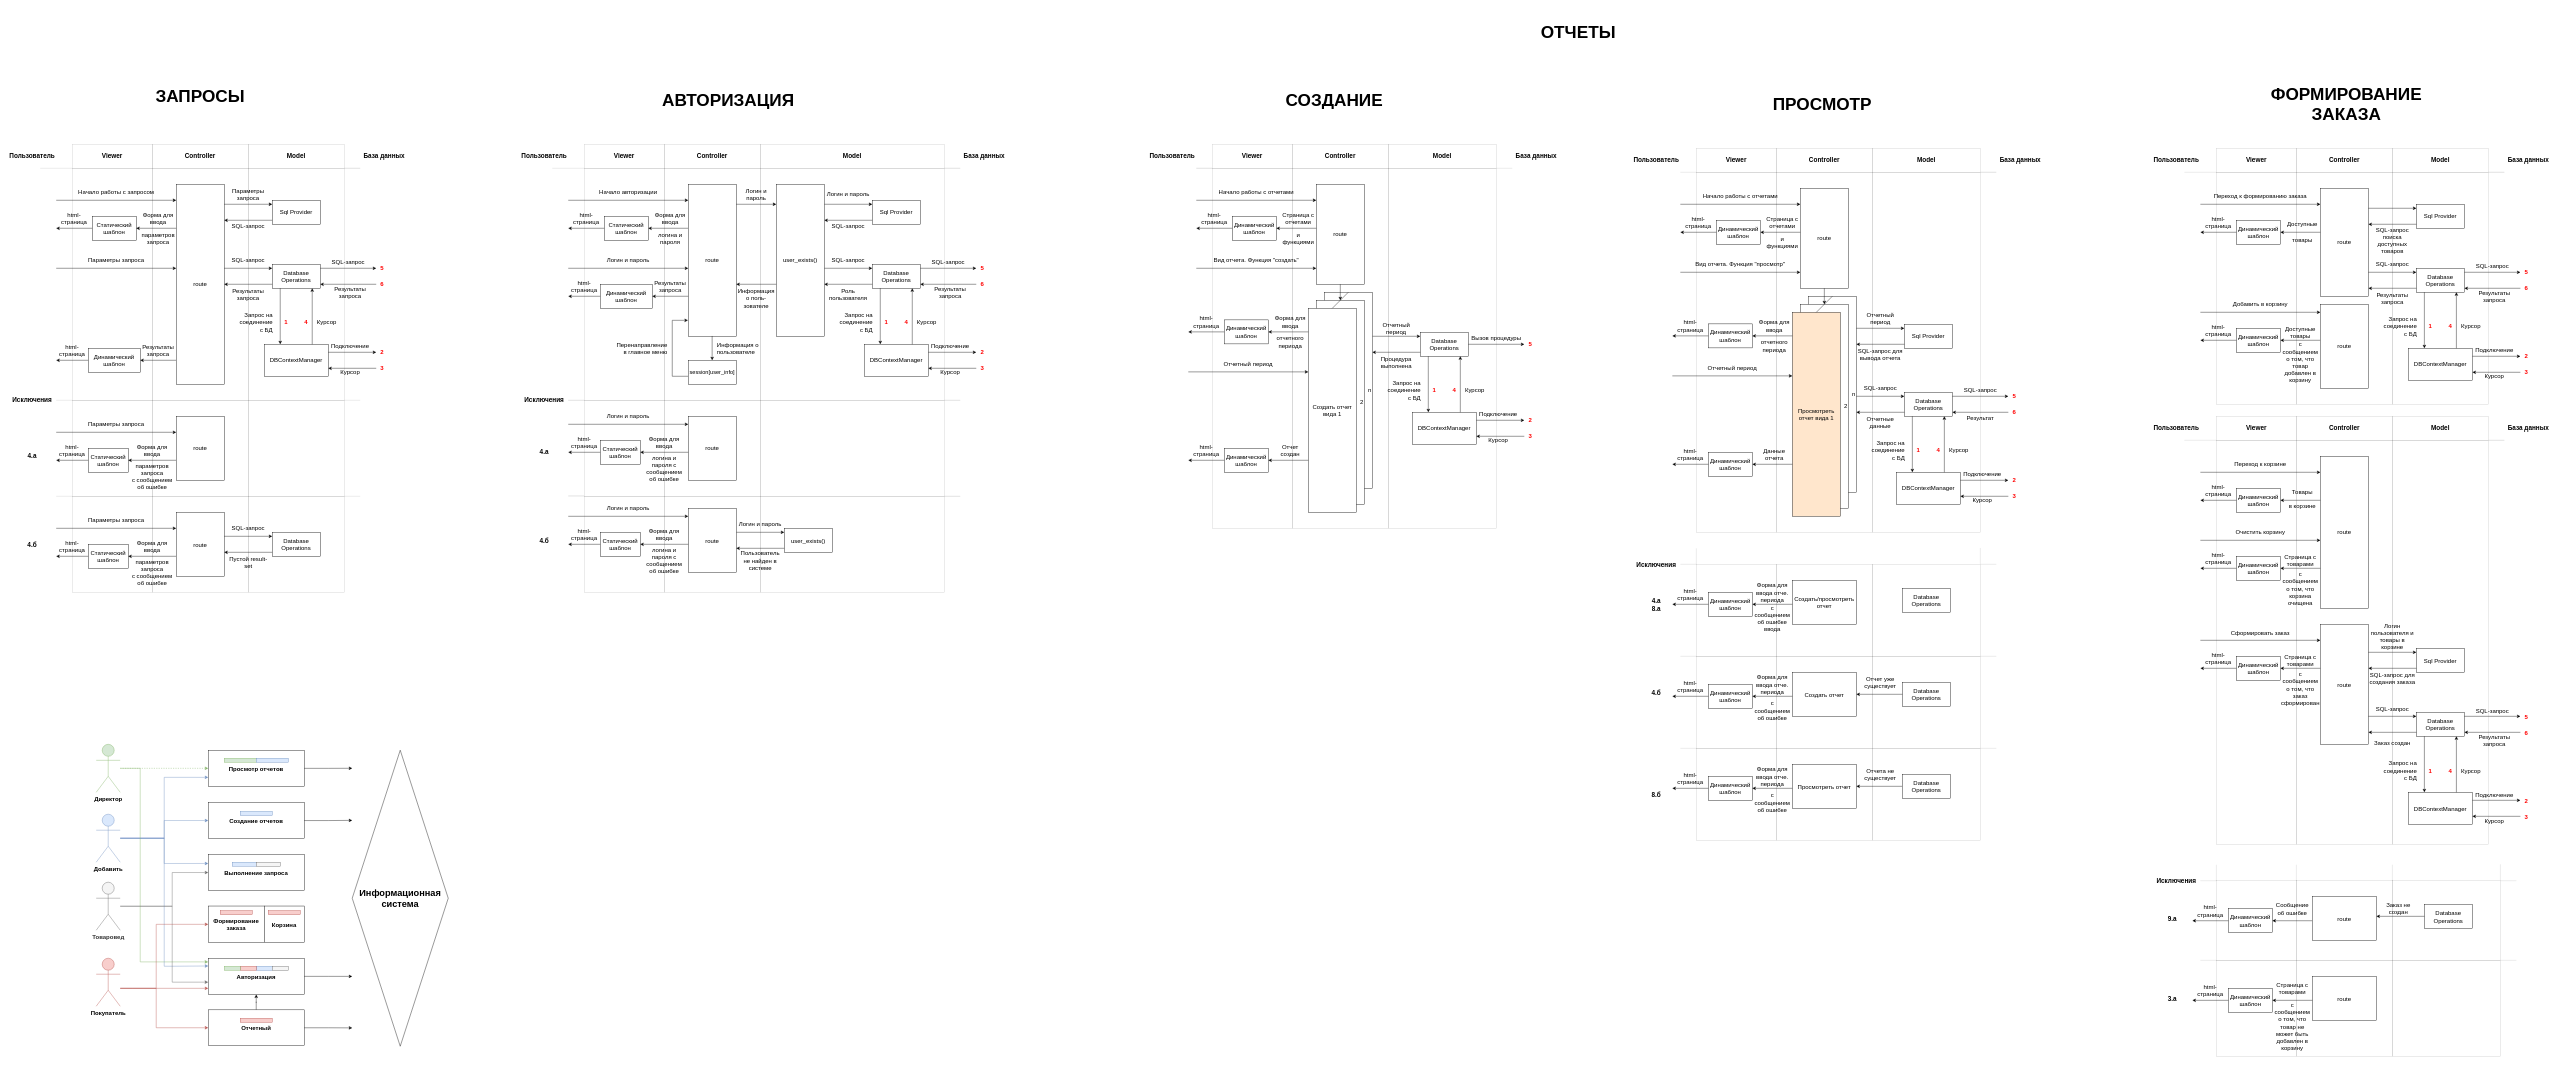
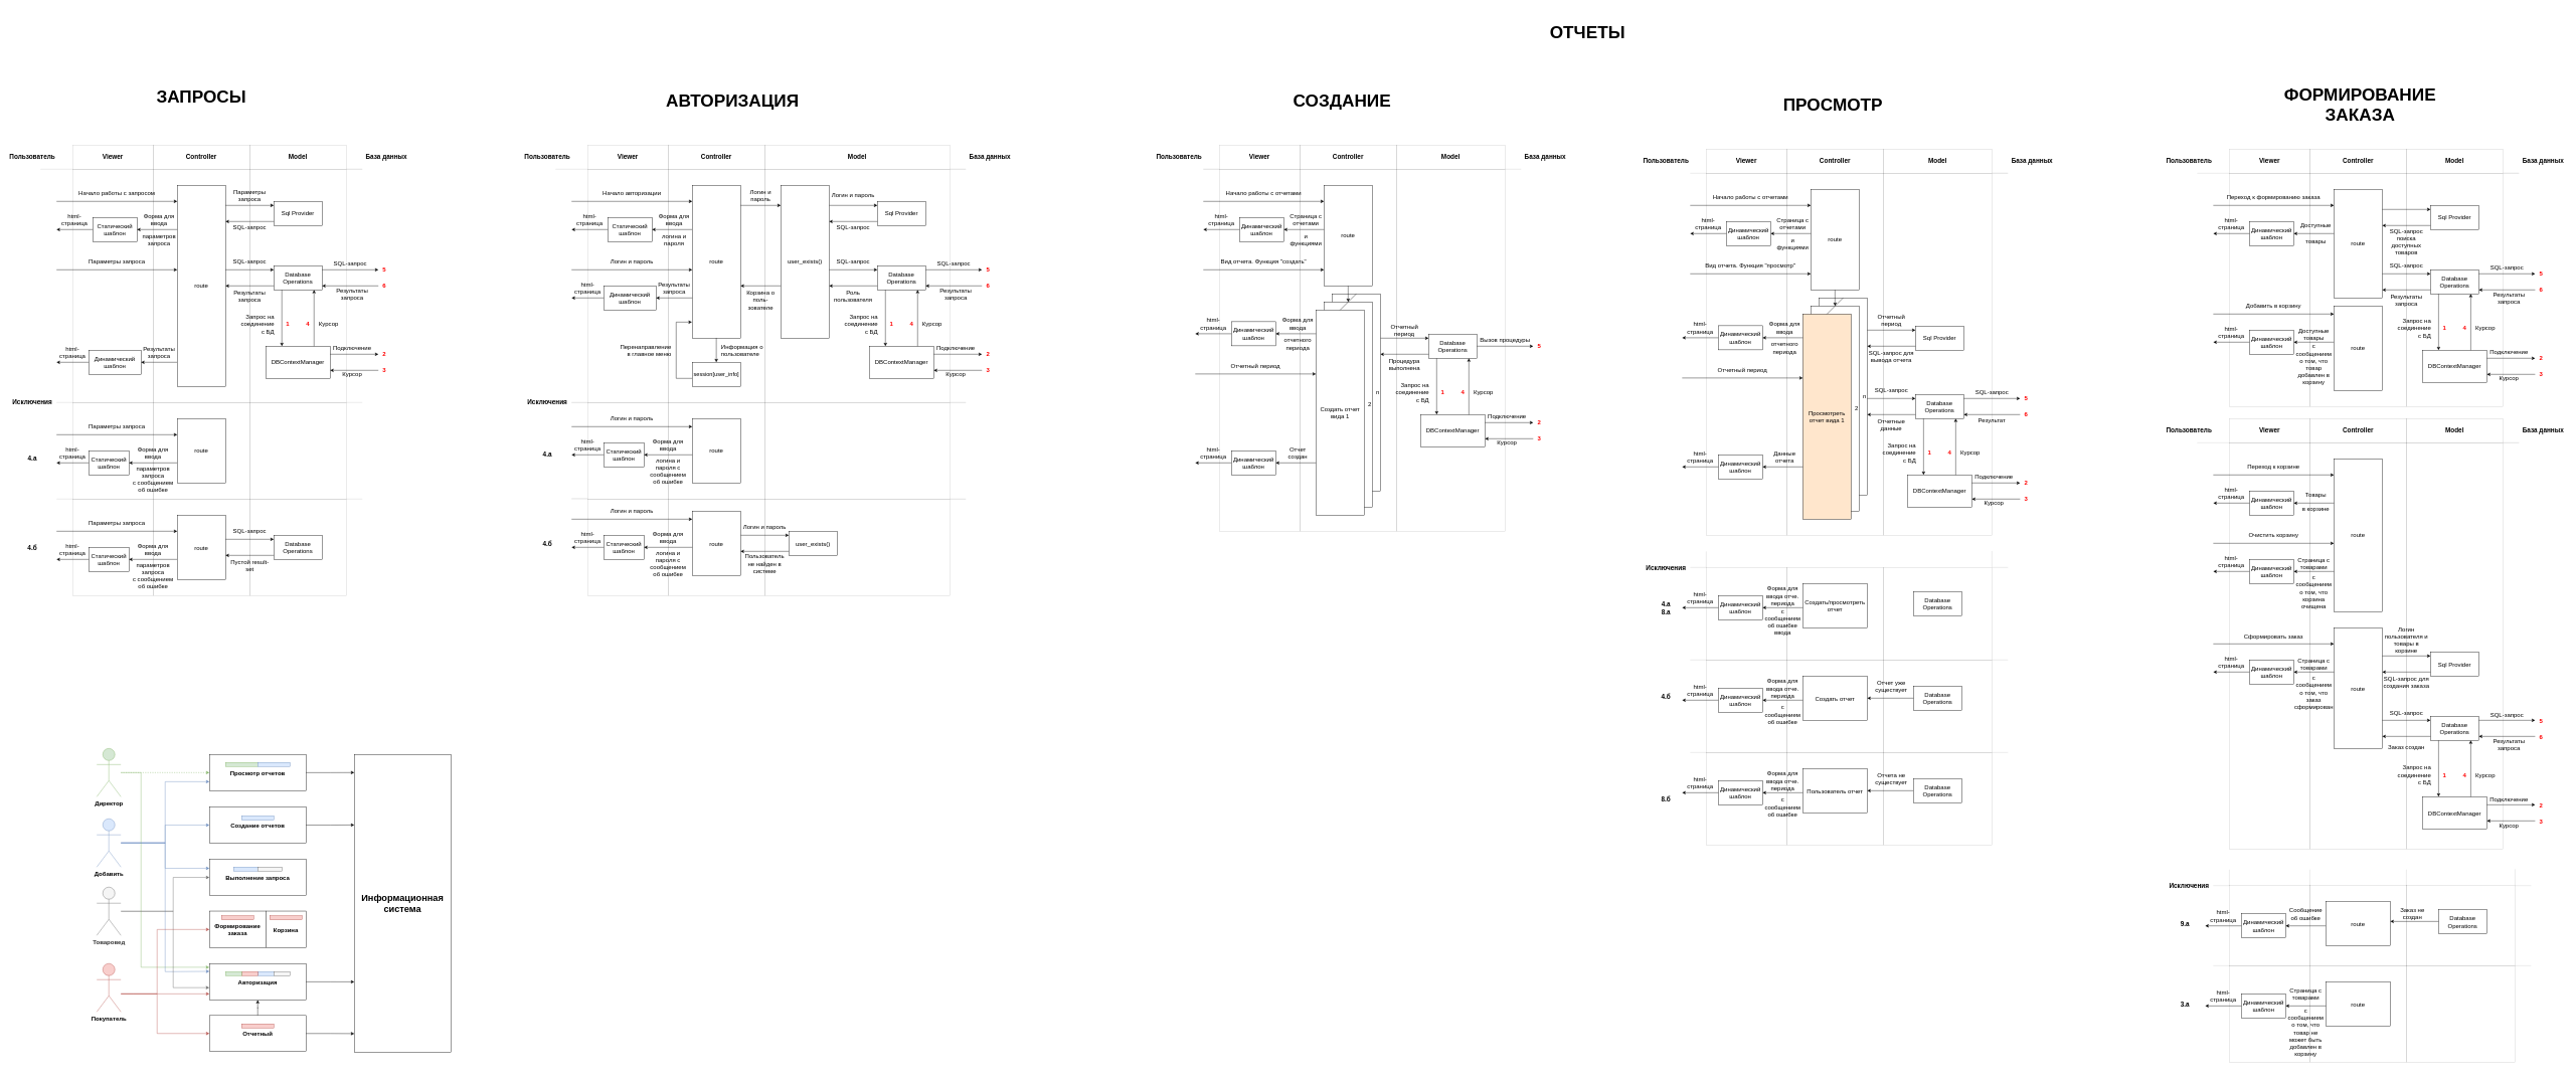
- <mxCell id="428" value="Информация о поль-&lt;br&gt;зователе" style="text;html=1;strokeColor=none;fillColor=none;align=center;verticalAlign=middle;whiteSpace=wrap;rounded=0;fontSize=15;fontColor=default;" parent="363" vertex="1"><mxGeometry x="540" y="360" width="100" height="50" as="geometry" /></mxCell>
+ <mxCell id="428" value="Корзина о поль-&lt;br&gt;зователе" style="text;html=1;strokeColor=none;fillColor=none;align=center;verticalAlign=middle;whiteSpace=wrap;rounded=0;fontSize=15;fontColor=default;" parent="363" vertex="1"><mxGeometry x="540" y="360" width="100" height="50" as="geometry" /></mxCell>
- <mxCell id="499" value="&lt;span style=&quot;font-weight: 400;&quot;&gt;Просмотреть отчет&lt;/span&gt;" style="whiteSpace=wrap;html=1;fontSize=15;fontColor=default;fontStyle=1" parent="493" vertex="1"><mxGeometry x="280" y="40" width="160" height="110" as="geometry" /></mxCell>
+ <mxCell id="499" value="&lt;span style=&quot;font-weight: 400;&quot;&gt;Пользователь отчет&lt;/span&gt;" style="whiteSpace=wrap;html=1;fontSize=15;fontColor=default;fontStyle=1" parent="493" vertex="1"><mxGeometry x="280" y="40" width="160" height="110" as="geometry" /></mxCell>
- <mxCell id="346" value="&lt;b&gt;&lt;font style=&quot;font-size: 23px;&quot;&gt;Информационная система&lt;/font&gt;&lt;/b&gt;" style="rhombus;whiteSpace=wrap;html=1;fontSize=15;verticalAlign=middle;labelPosition=center;verticalLabelPosition=middle;align=center;" parent="322" vertex="1"><mxGeometry x="640" y="14.75" width="240" height="740" as="geometry" /></mxCell>
+ <mxCell id="346" value="&lt;b&gt;&lt;font style=&quot;font-size: 23px;&quot;&gt;Информационная система&lt;/font&gt;&lt;/b&gt;" style="rounded=0;whiteSpace=wrap;html=1;fontSize=15;verticalAlign=middle;labelPosition=center;verticalLabelPosition=middle;align=center;" parent="322" vertex="1"><mxGeometry x="640" y="14.75" width="240" height="740" as="geometry" /></mxCell>
